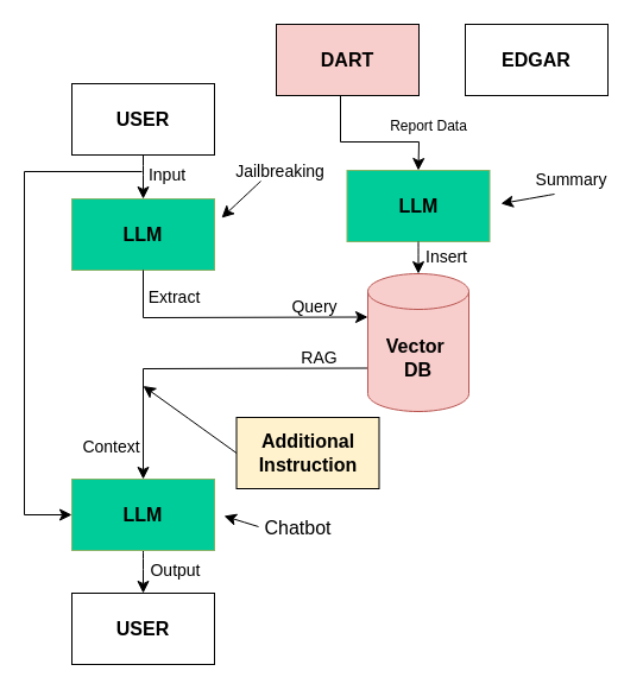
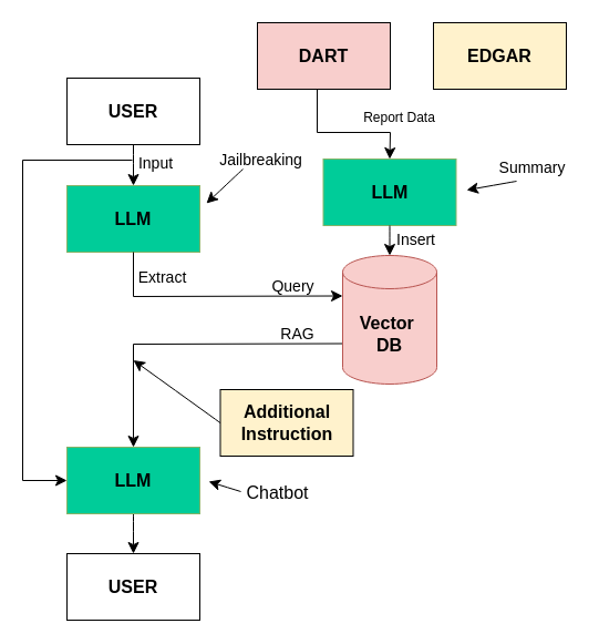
- <mxCell id="12" value="&lt;font style=&quot;font-size: 16px;&quot;&gt;&lt;b&gt;EDGAR&lt;/b&gt;&lt;/font&gt;" style="rounded=0;whiteSpace=wrap;html=1;" vertex="1" parent="1"><mxGeometry x="391" y="20" width="120" height="60" as="geometry" /></mxCell>
+ <mxCell id="12" value="&lt;font style=&quot;font-size: 16px;&quot;&gt;&lt;b&gt;EDGAR&lt;/b&gt;&lt;/font&gt;" style="rounded=0;whiteSpace=wrap;html=1;fillColor=#fff2cc;" vertex="1" parent="1"><mxGeometry x="391" y="20" width="120" height="60" as="geometry" /></mxCell>
- <mxCell id="22" value="&lt;font style=&quot;font-size: 14px;&quot;&gt;Context&lt;/font&gt;" style="text;html=1;align=center;verticalAlign=middle;resizable=0;points=[];autosize=1;strokeColor=none;fillColor=none;fontSize=16;" vertex="1" parent="1"><mxGeometry x="60" y="359" width="66" height="31" as="geometry" /></mxCell>
- <mxCell id="19" value="&lt;font style=&quot;font-size: 14px;&quot;&gt;Output&lt;/font&gt;" style="text;html=1;align=center;verticalAlign=middle;resizable=0;points=[];autosize=1;strokeColor=none;fillColor=none;fontSize=16;" vertex="1" parent="1"><mxGeometry x="117" y="463" width="60" height="31" as="geometry" /></mxCell>
